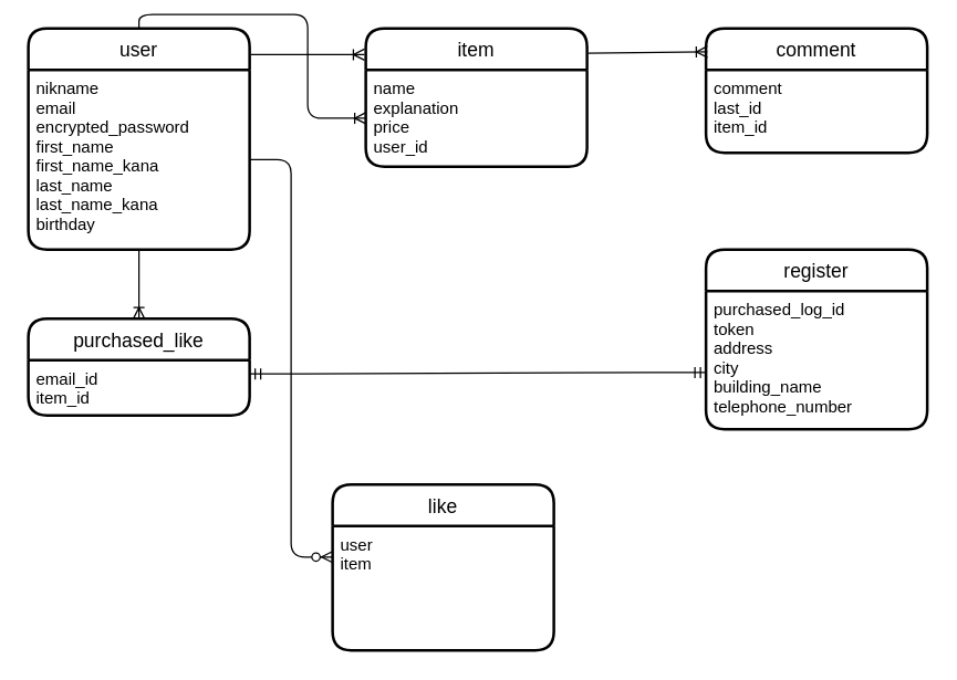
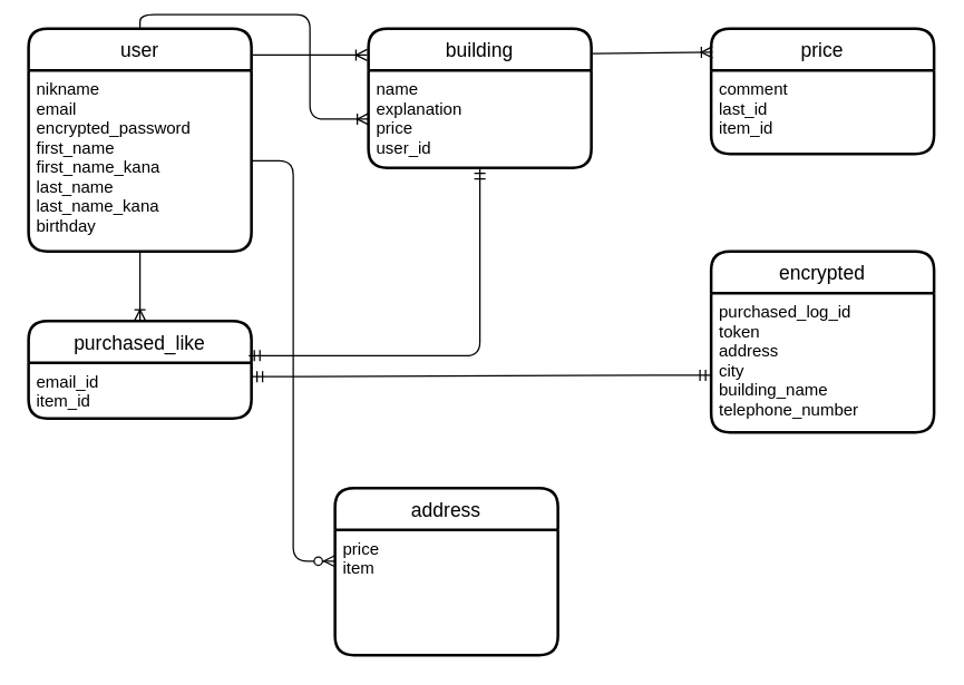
- <mxCell id="4" value="item" style="swimlane;childLayout=stackLayout;horizontal=1;startSize=30;horizontalStack=0;rounded=1;fontSize=14;fontStyle=0;strokeWidth=2;resizeParent=0;resizeLast=1;shadow=0;dashed=0;align=center;" parent="1" vertex="1"><mxGeometry x="264" y="20" width="160" height="100" as="geometry" /></mxCell>
+ <mxCell id="4" value="building" style="swimlane;childLayout=stackLayout;horizontal=1;startSize=30;horizontalStack=0;rounded=1;fontSize=14;fontStyle=0;strokeWidth=2;resizeParent=0;resizeLast=1;shadow=0;dashed=0;align=center;" parent="1" vertex="1"><mxGeometry x="264" y="20" width="160" height="100" as="geometry" /></mxCell>
- <mxCell id="6" value="comment" style="swimlane;childLayout=stackLayout;horizontal=1;startSize=30;horizontalStack=0;rounded=1;fontSize=14;fontStyle=0;strokeWidth=2;resizeParent=0;resizeLast=1;shadow=0;dashed=0;align=center;" parent="1" vertex="1"><mxGeometry x="510" y="20" width="160" height="90" as="geometry" /></mxCell>
+ <mxCell id="6" value="price" style="swimlane;childLayout=stackLayout;horizontal=1;startSize=30;horizontalStack=0;rounded=1;fontSize=14;fontStyle=0;strokeWidth=2;resizeParent=0;resizeLast=1;shadow=0;dashed=0;align=center;" parent="1" vertex="1"><mxGeometry x="510" y="20" width="160" height="90" as="geometry" /></mxCell>
- <mxCell id="10" value="register" style="swimlane;childLayout=stackLayout;horizontal=1;startSize=30;horizontalStack=0;rounded=1;fontSize=14;fontStyle=0;strokeWidth=2;resizeParent=0;resizeLast=1;shadow=0;dashed=0;align=center;" parent="1" vertex="1"><mxGeometry x="510" y="180" width="160" height="130" as="geometry" /></mxCell>
+ <mxCell id="10" value="encrypted" style="swimlane;childLayout=stackLayout;horizontal=1;startSize=30;horizontalStack=0;rounded=1;fontSize=14;fontStyle=0;strokeWidth=2;resizeParent=0;resizeLast=1;shadow=0;dashed=0;align=center;" parent="1" vertex="1"><mxGeometry x="510" y="180" width="160" height="130" as="geometry" /></mxCell>
+ <mxCell id="16" value="" style="edgeStyle=orthogonalEdgeStyle;fontSize=12;html=1;endArrow=ERmandOne;startArrow=ERmandOne;exitX=0.988;exitY=0.357;exitDx=0;exitDy=0;exitPerimeter=0;entryX=0.5;entryY=1;entryDx=0;entryDy=0;" parent="1" source="8" target="5" edge="1"><mxGeometry width="100" height="100" relative="1" as="geometry"><mxPoint x="330" y="380" as="sourcePoint" /><mxPoint x="430" y="280" as="targetPoint" /></mxGeometry></mxCell>
- <mxCell id="18" value="like" style="swimlane;childLayout=stackLayout;horizontal=1;startSize=30;horizontalStack=0;rounded=1;fontSize=14;fontStyle=0;strokeWidth=2;resizeParent=0;resizeLast=1;shadow=0;dashed=0;align=center;" vertex="1" parent="1"><mxGeometry x="240" y="350" width="160" height="120" as="geometry" /></mxCell>
+ <mxCell id="18" value="address" style="swimlane;childLayout=stackLayout;horizontal=1;startSize=30;horizontalStack=0;rounded=1;fontSize=14;fontStyle=0;strokeWidth=2;resizeParent=0;resizeLast=1;shadow=0;dashed=0;align=center;" vertex="1" parent="1"><mxGeometry x="240" y="350" width="160" height="120" as="geometry" /></mxCell>
- <mxCell id="19" value="user&#10;item" style="align=left;strokeColor=none;fillColor=none;spacingLeft=4;fontSize=12;verticalAlign=top;resizable=0;rotatable=0;part=1;" vertex="1" parent="18"><mxGeometry y="30" width="160" height="90" as="geometry" /></mxCell>
+ <mxCell id="19" value="price&#10;item" style="align=left;strokeColor=none;fillColor=none;spacingLeft=4;fontSize=12;verticalAlign=top;resizable=0;rotatable=0;part=1;" vertex="1" parent="18"><mxGeometry y="30" width="160" height="90" as="geometry" /></mxCell>
